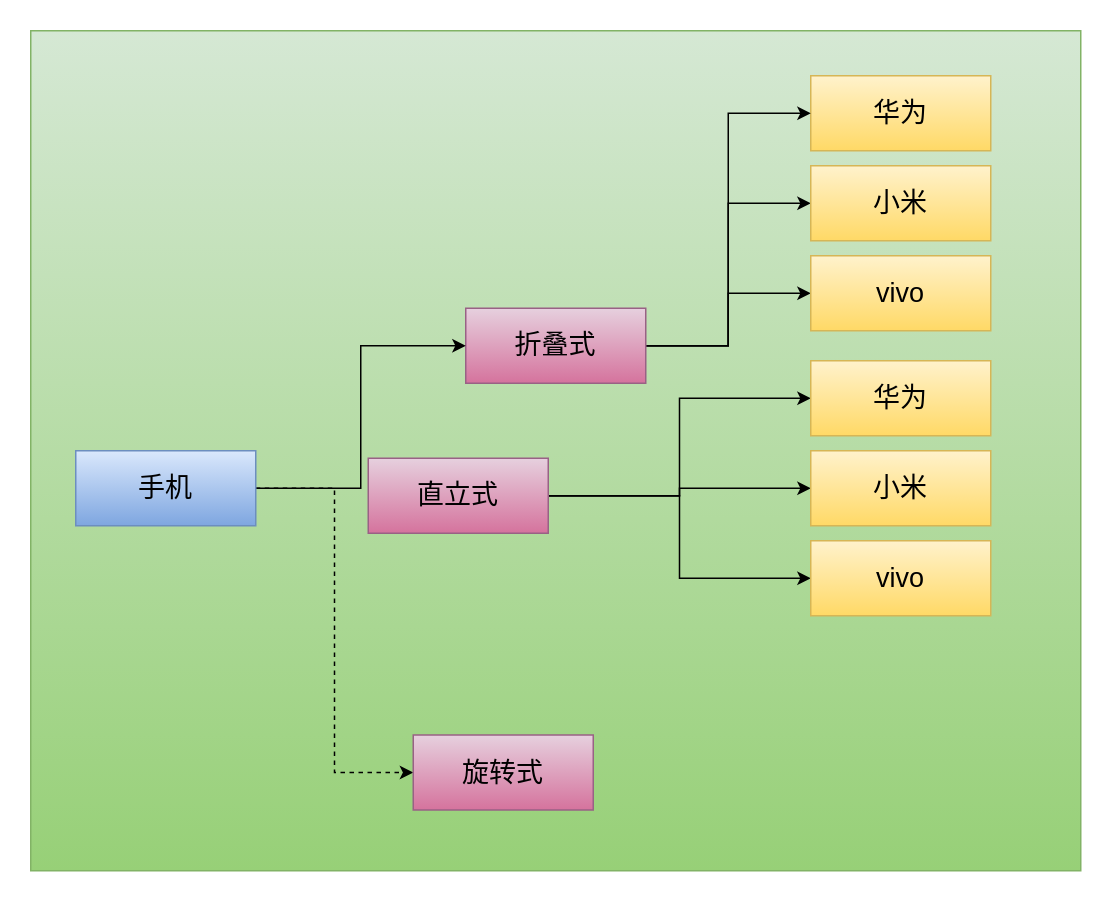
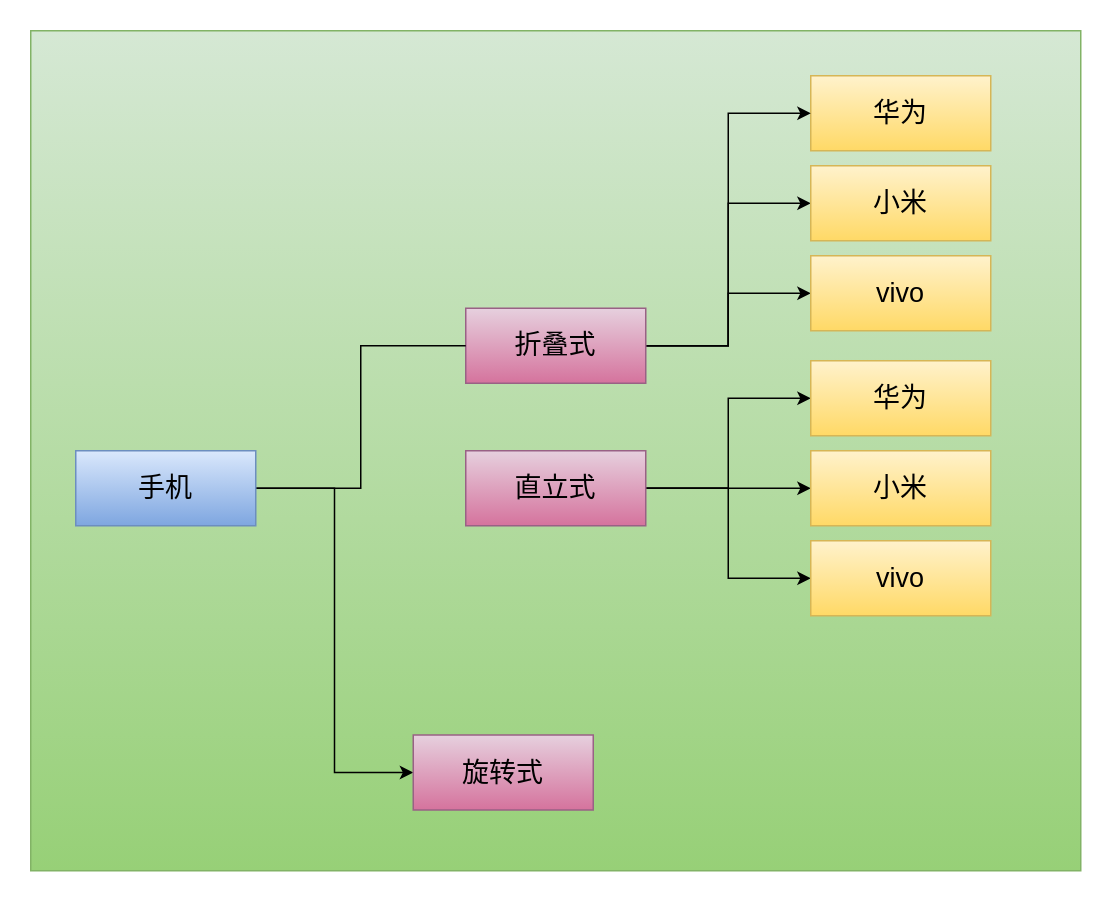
- <mxCell id="13" style="edgeStyle=orthogonalEdgeStyle;rounded=0;orthogonalLoop=1;jettySize=auto;html=1;entryX=0;entryY=0.5;entryDx=0;entryDy=0;fontSize=18;" parent="1" source="15" target="7" edge="1"><mxGeometry relative="1" as="geometry" /></mxCell>
+ <mxCell id="13" style="edgeStyle=orthogonalEdgeStyle;rounded=0;orthogonalLoop=1;jettySize=auto;html=1;entryX=0;entryY=0.5;entryDx=0;entryDy=0;fontSize=18;endArrow=none;" parent="1" source="15" target="7" edge="1"><mxGeometry relative="1" as="geometry" /></mxCell>
- <mxCell id="11" value="直立式" style="rounded=0;whiteSpace=wrap;html=1;fontSize=18;fillColor=#e6d0de;gradientColor=#d5739d;strokeColor=#996185;" parent="1" vertex="1"><mxGeometry x="245" y="305" width="120" height="50" as="geometry" /></mxCell>
+ <mxCell id="11" value="直立式" style="rounded=0;whiteSpace=wrap;html=1;fontSize=18;fillColor=#e6d0de;gradientColor=#d5739d;strokeColor=#996185;" parent="1" vertex="1"><mxGeometry x="310" y="300" width="120" height="50" as="geometry" /></mxCell>
- <mxCell id="14" style="edgeStyle=orthogonalEdgeStyle;rounded=0;orthogonalLoop=1;jettySize=auto;html=1;entryX=0;entryY=0.5;entryDx=0;entryDy=0;fontSize=18;dashed=1;" parent="1" source="15" target="16" edge="1"><mxGeometry relative="1" as="geometry" /></mxCell>
+ <mxCell id="14" style="edgeStyle=orthogonalEdgeStyle;rounded=0;orthogonalLoop=1;jettySize=auto;html=1;entryX=0;entryY=0.5;entryDx=0;entryDy=0;fontSize=18;" parent="1" source="15" target="16" edge="1"><mxGeometry relative="1" as="geometry" /></mxCell>
